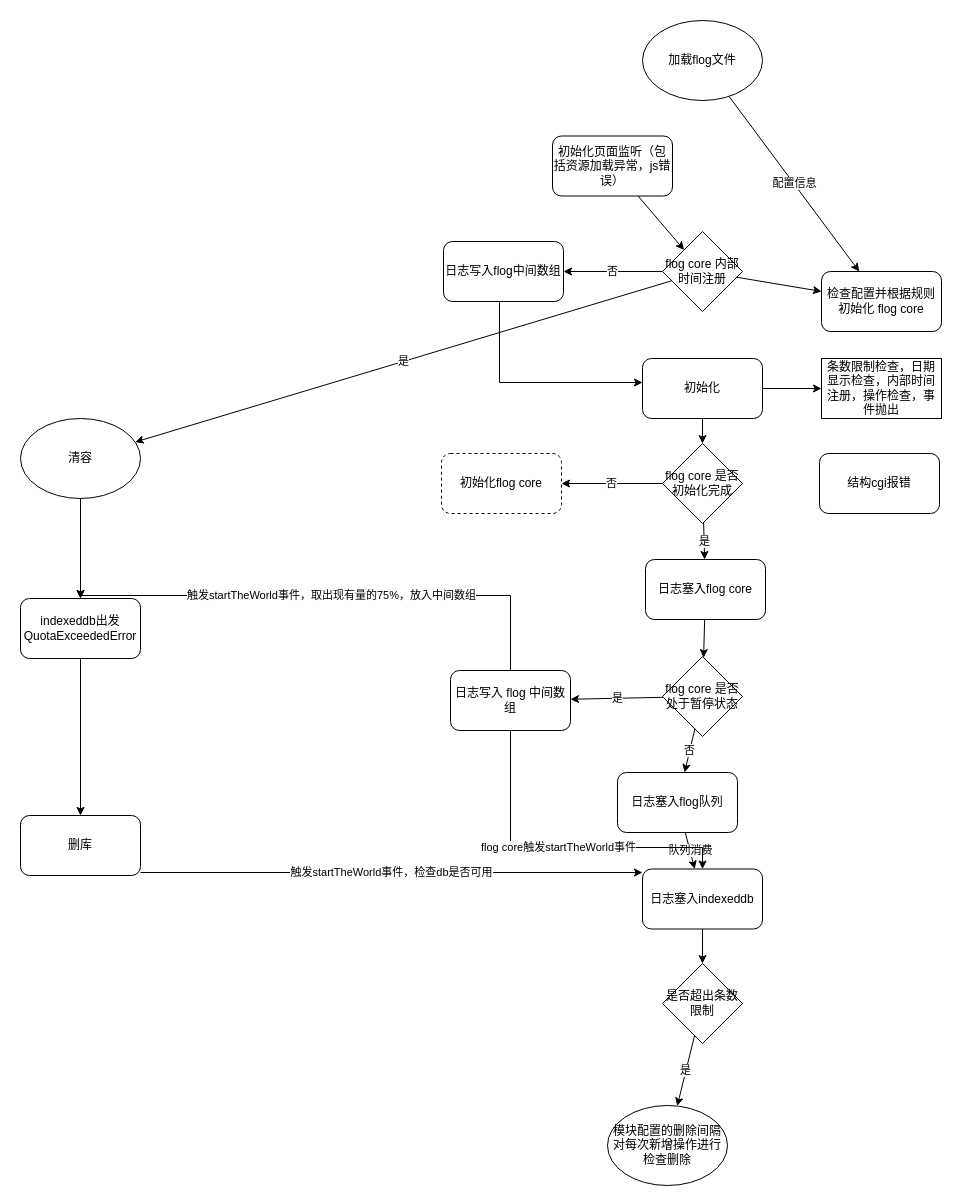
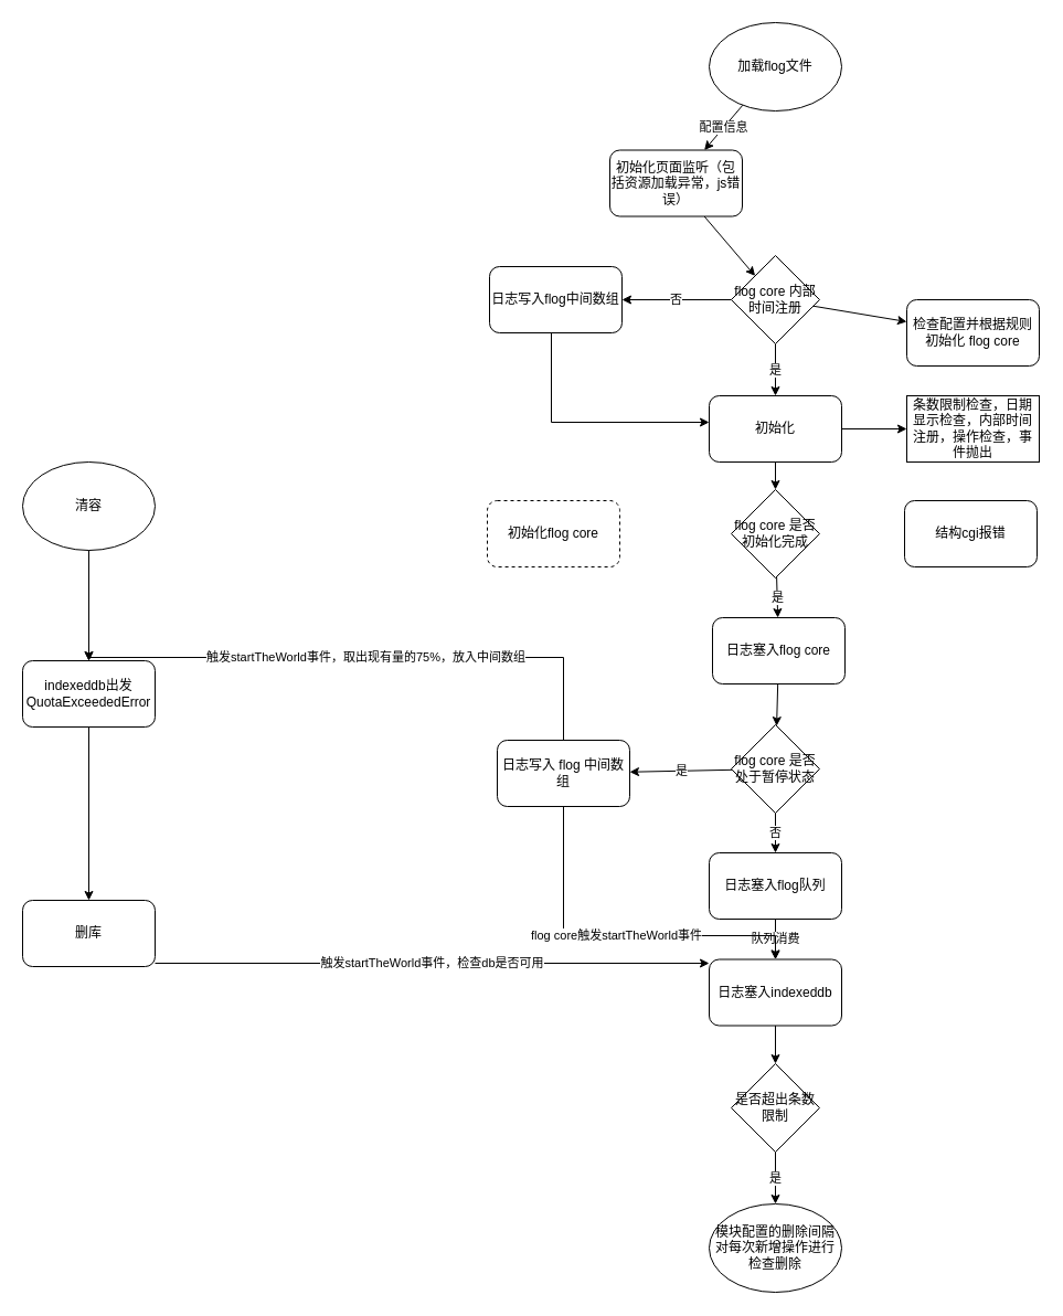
- <mxCell id="4" value="配置信息" style="endArrow=classic;html=1;rounded=0;" edge="1" parent="1" source="2" target="7"><mxGeometry width="50" height="50" relative="1" as="geometry"><mxPoint x="491" y="255" as="sourcePoint" /><mxPoint x="541" y="205" as="targetPoint" /></mxGeometry></mxCell>
+ <mxCell id="4" value="配置信息" style="endArrow=classic;html=1;rounded=0;" edge="1" parent="1" source="2" target="3"><mxGeometry width="50" height="50" relative="1" as="geometry"><mxPoint x="491" y="255" as="sourcePoint" /><mxPoint x="541" y="205" as="targetPoint" /></mxGeometry></mxCell>
- <mxCell id="12" value="是" style="endArrow=classic;html=1;rounded=0;labelBorderColor=none;" edge="1" parent="1" source="5" target="35"><mxGeometry width="50" height="50" relative="1" as="geometry"><mxPoint x="1064" y="174" as="sourcePoint" /><mxPoint x="1114" y="124" as="targetPoint" /></mxGeometry></mxCell>
+ <mxCell id="12" value="是" style="endArrow=classic;html=1;rounded=0;labelBorderColor=none;" edge="1" parent="1" source="5" target="11"><mxGeometry width="50" height="50" relative="1" as="geometry"><mxPoint x="1064" y="174" as="sourcePoint" /><mxPoint x="1114" y="124" as="targetPoint" /></mxGeometry></mxCell>
- <mxCell id="16" value="否" style="edgeStyle=orthogonalEdgeStyle;rounded=0;orthogonalLoop=1;jettySize=auto;html=1;labelBorderColor=none;" edge="1" parent="1" source="17" target="41"><mxGeometry relative="1" as="geometry" /></mxCell>
- <mxCell id="24" value="日志塞入flog队列" style="rounded=1;whiteSpace=wrap;html=1;" vertex="1" parent="1"><mxGeometry x="617" y="772" width="120" height="60" as="geometry" /></mxCell>
+ <mxCell id="24" value="日志塞入flog队列" style="rounded=1;whiteSpace=wrap;html=1;" vertex="1" parent="1"><mxGeometry x="642" y="772" width="120" height="60" as="geometry" /></mxCell>
- <mxCell id="30" value="模块配置的删除间隔对每次新增操作进行检查删除" style="ellipse;whiteSpace=wrap;html=1;" vertex="1" parent="1"><mxGeometry x="607" y="1105" width="120" height="80" as="geometry" /></mxCell>
+ <mxCell id="30" value="模块配置的删除间隔对每次新增操作进行检查删除" style="ellipse;whiteSpace=wrap;html=1;" vertex="1" parent="1"><mxGeometry x="642" y="1090" width="120" height="80" as="geometry" /></mxCell>
